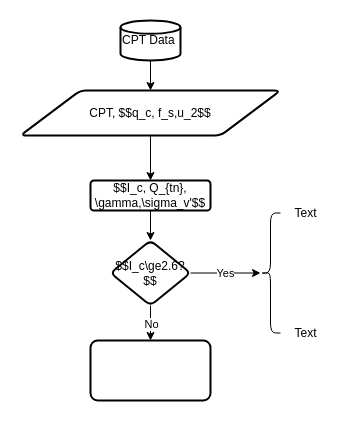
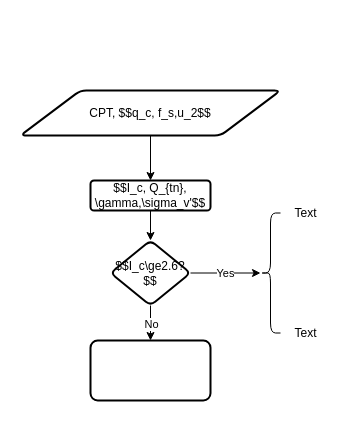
- <mxCell id="3" value="CPT Data&amp;nbsp;" style="strokeWidth=2;html=1;shape=mxgraph.flowchart.database;whiteSpace=wrap;" vertex="1" parent="1"><mxGeometry x="120" y="20" width="60" height="40" as="geometry" /></mxCell>
- <mxCell id="2" style="edgeStyle=orthogonalEdgeStyle;rounded=0;orthogonalLoop=1;jettySize=auto;html=1;exitX=0.5;exitY=1;exitDx=0;exitDy=0;exitPerimeter=0;" edge="1" parent="1" source="3" target="5"><mxGeometry relative="1" as="geometry" /></mxCell>
